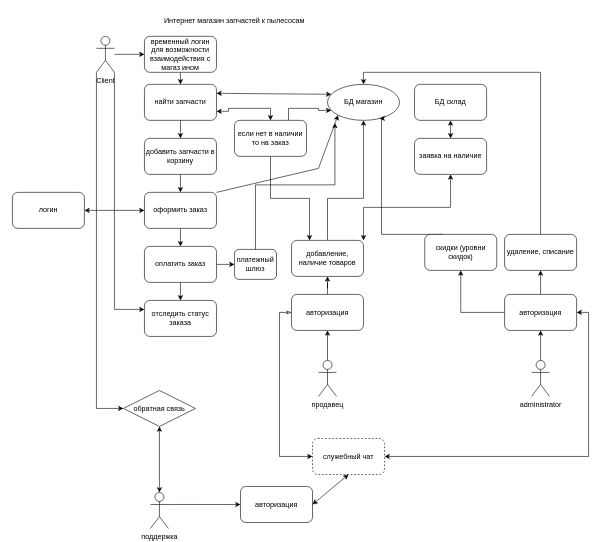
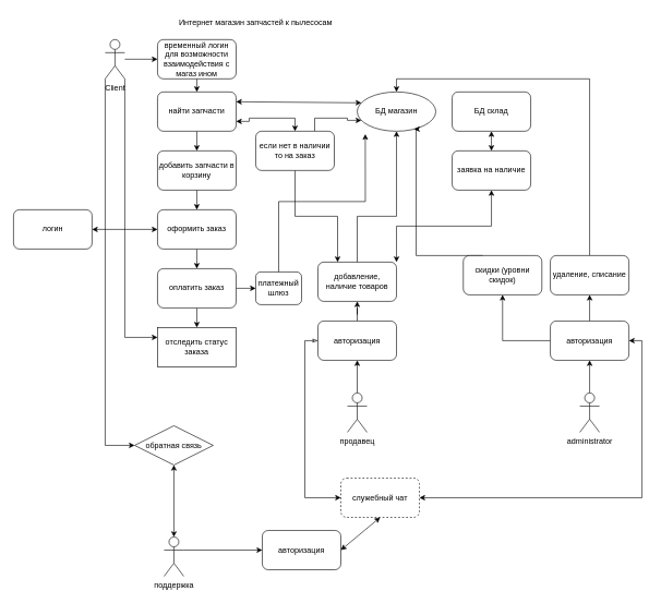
- <mxCell id="25" value="" style="endArrow=classic;html=1;rounded=0;exitX=1;exitY=0;exitDx=0;exitDy=0;entryX=0;entryY=1;entryDx=0;entryDy=0;" parent="1" source="14" target="24" edge="1"><mxGeometry width="50" height="50" relative="1" as="geometry"><mxPoint x="400" y="290" as="sourcePoint" /><mxPoint x="450" y="240" as="targetPoint" /><Array as="points"><mxPoint x="530" y="280" /></Array></mxGeometry></mxCell>
- <mxCell id="19" value="отследить статус заказа" style="rounded=1;whiteSpace=wrap;html=1;" parent="1" vertex="1"><mxGeometry x="240" y="500" width="120" height="60" as="geometry" /></mxCell>
+ <mxCell id="19" value="отследить статус заказа" style="whiteSpace=wrap;html=1;rounded=0;" parent="1" vertex="1"><mxGeometry x="240" y="500" width="120" height="60" as="geometry" /></mxCell>
